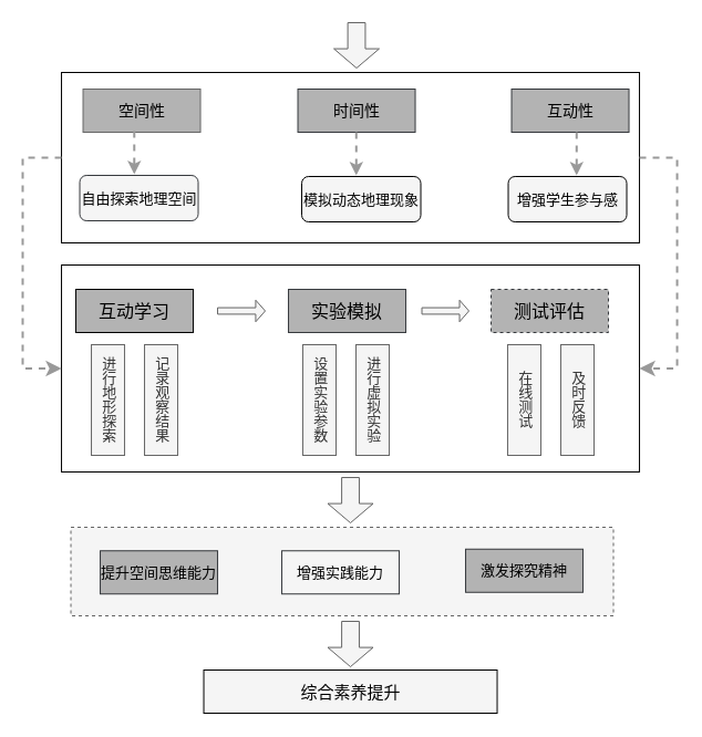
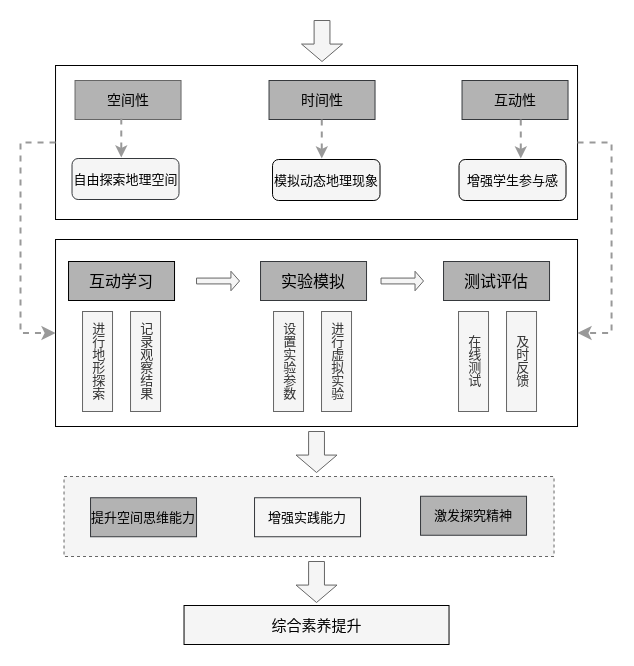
- <mxCell id="6" value="测试评估" style="rounded=0;whiteSpace=wrap;html=1;fillColor=#B3B3B3;strokeColor=#36393d;fontSize=16;dashed=1;" vertex="1" parent="1"><mxGeometry x="443.03" y="261" width="106" height="39" as="geometry" /></mxCell>
+ <mxCell id="6" value="测试评估" style="rounded=0;whiteSpace=wrap;html=1;fillColor=#B3B3B3;strokeColor=#36393d;fontSize=16;" vertex="1" parent="1"><mxGeometry x="443.03" y="261" width="106" height="39" as="geometry" /></mxCell>
